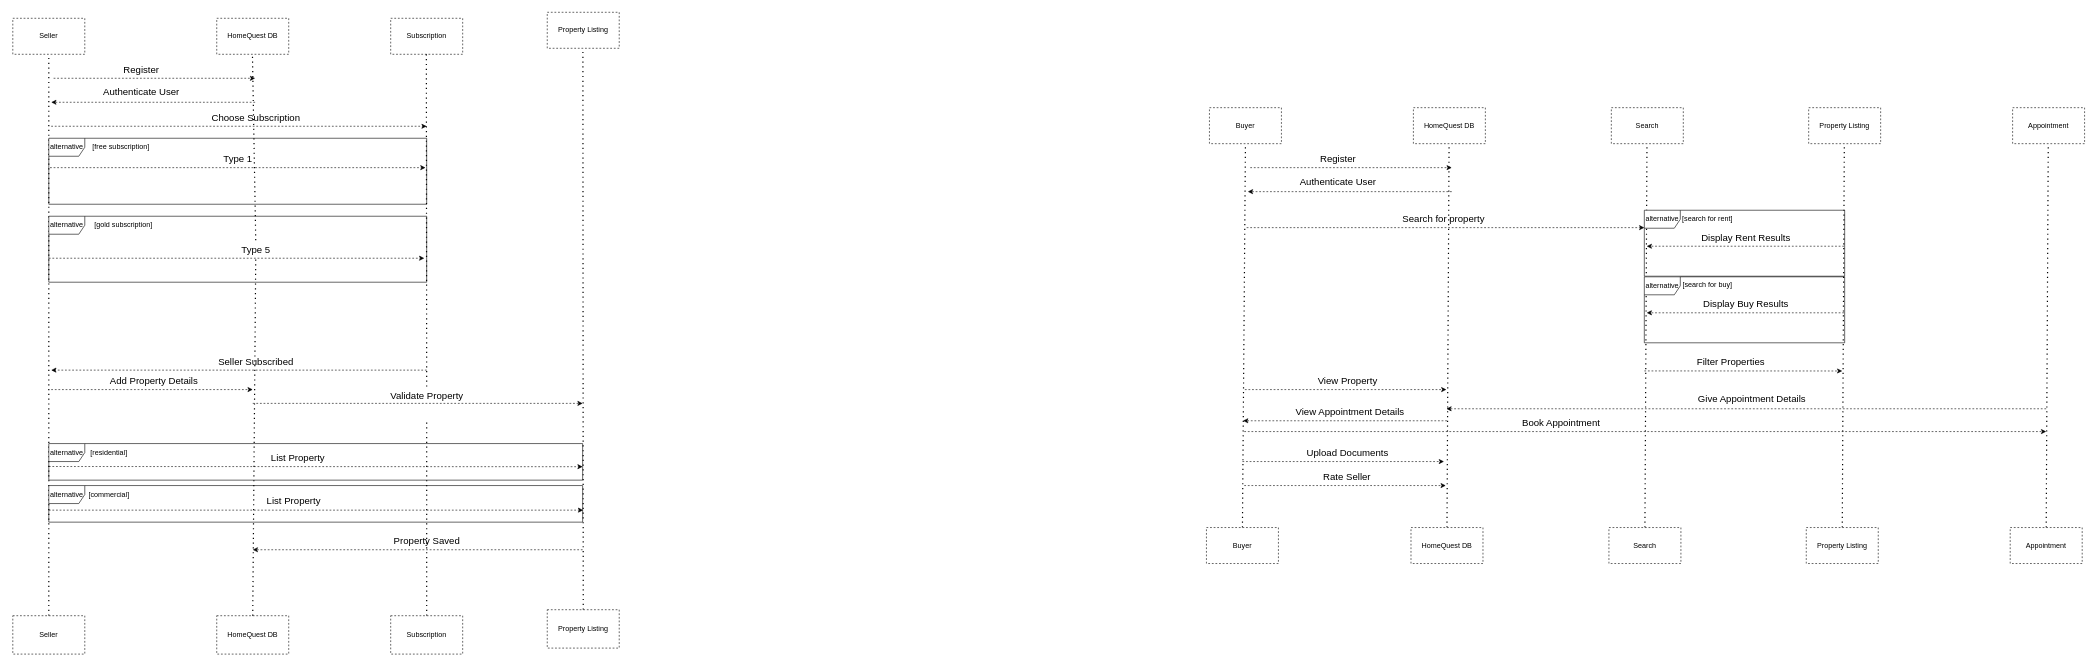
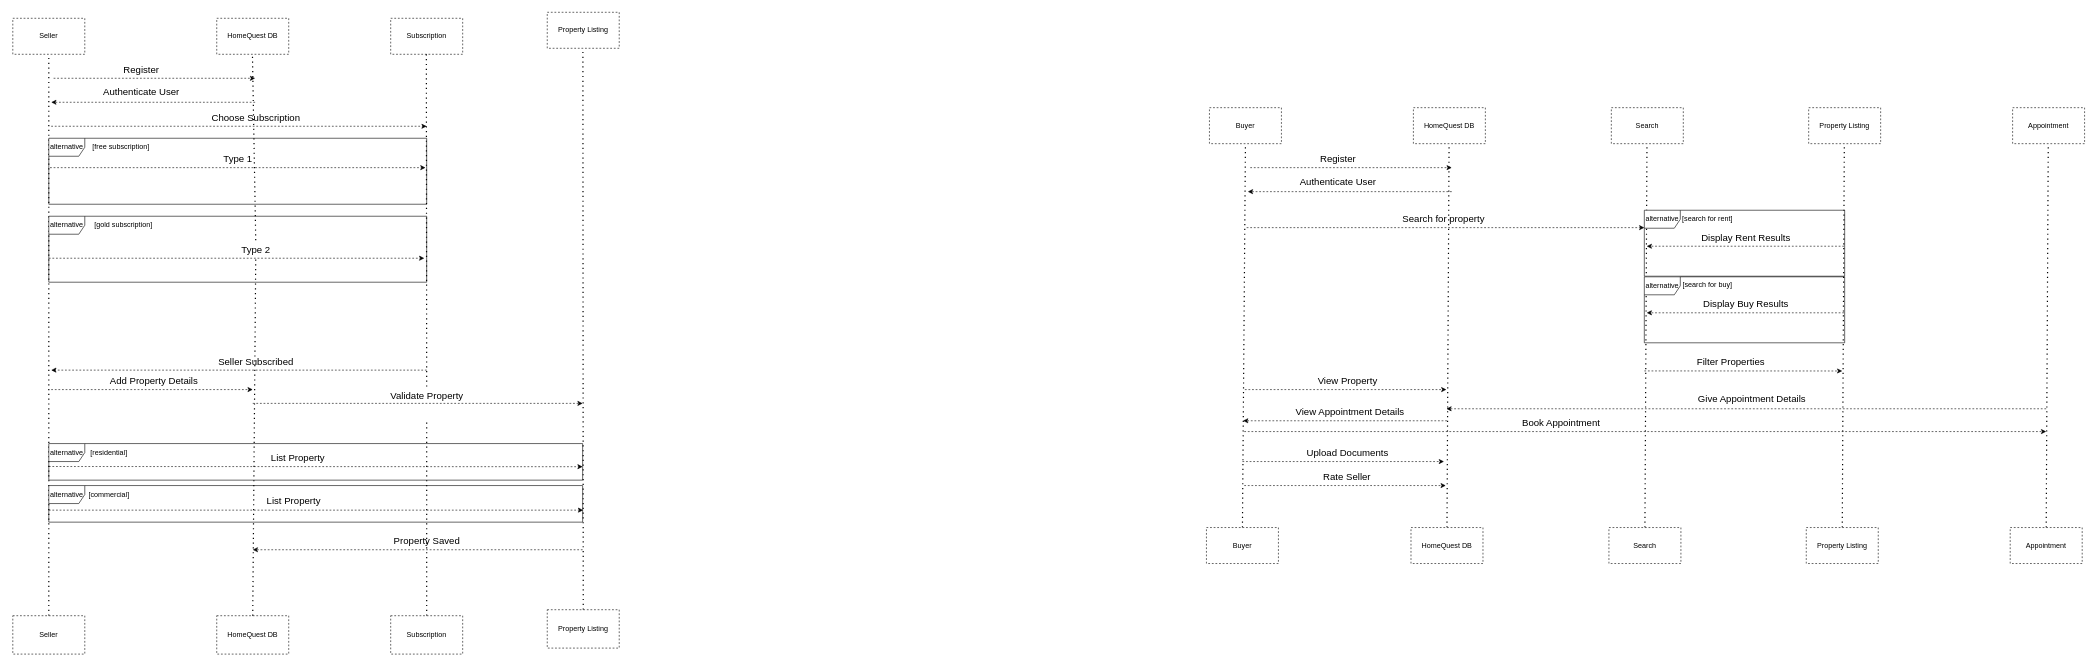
- <mxCell id="82" value="Type 5" style="text;html=1;align=center;verticalAlign=middle;resizable=0;points=[];autosize=1;strokeColor=none;fillColor=none;strokeWidth=8;fontSize=16;" vertex="1" parent="1"><mxGeometry x="390" y="400" width="70" height="30" as="geometry" /></mxCell>
+ <mxCell id="82" value="Type 2" style="text;html=1;align=center;verticalAlign=middle;resizable=0;points=[];autosize=1;strokeColor=none;fillColor=none;strokeWidth=8;fontSize=16;" vertex="1" parent="1"><mxGeometry x="390" y="400" width="70" height="30" as="geometry" /></mxCell>
